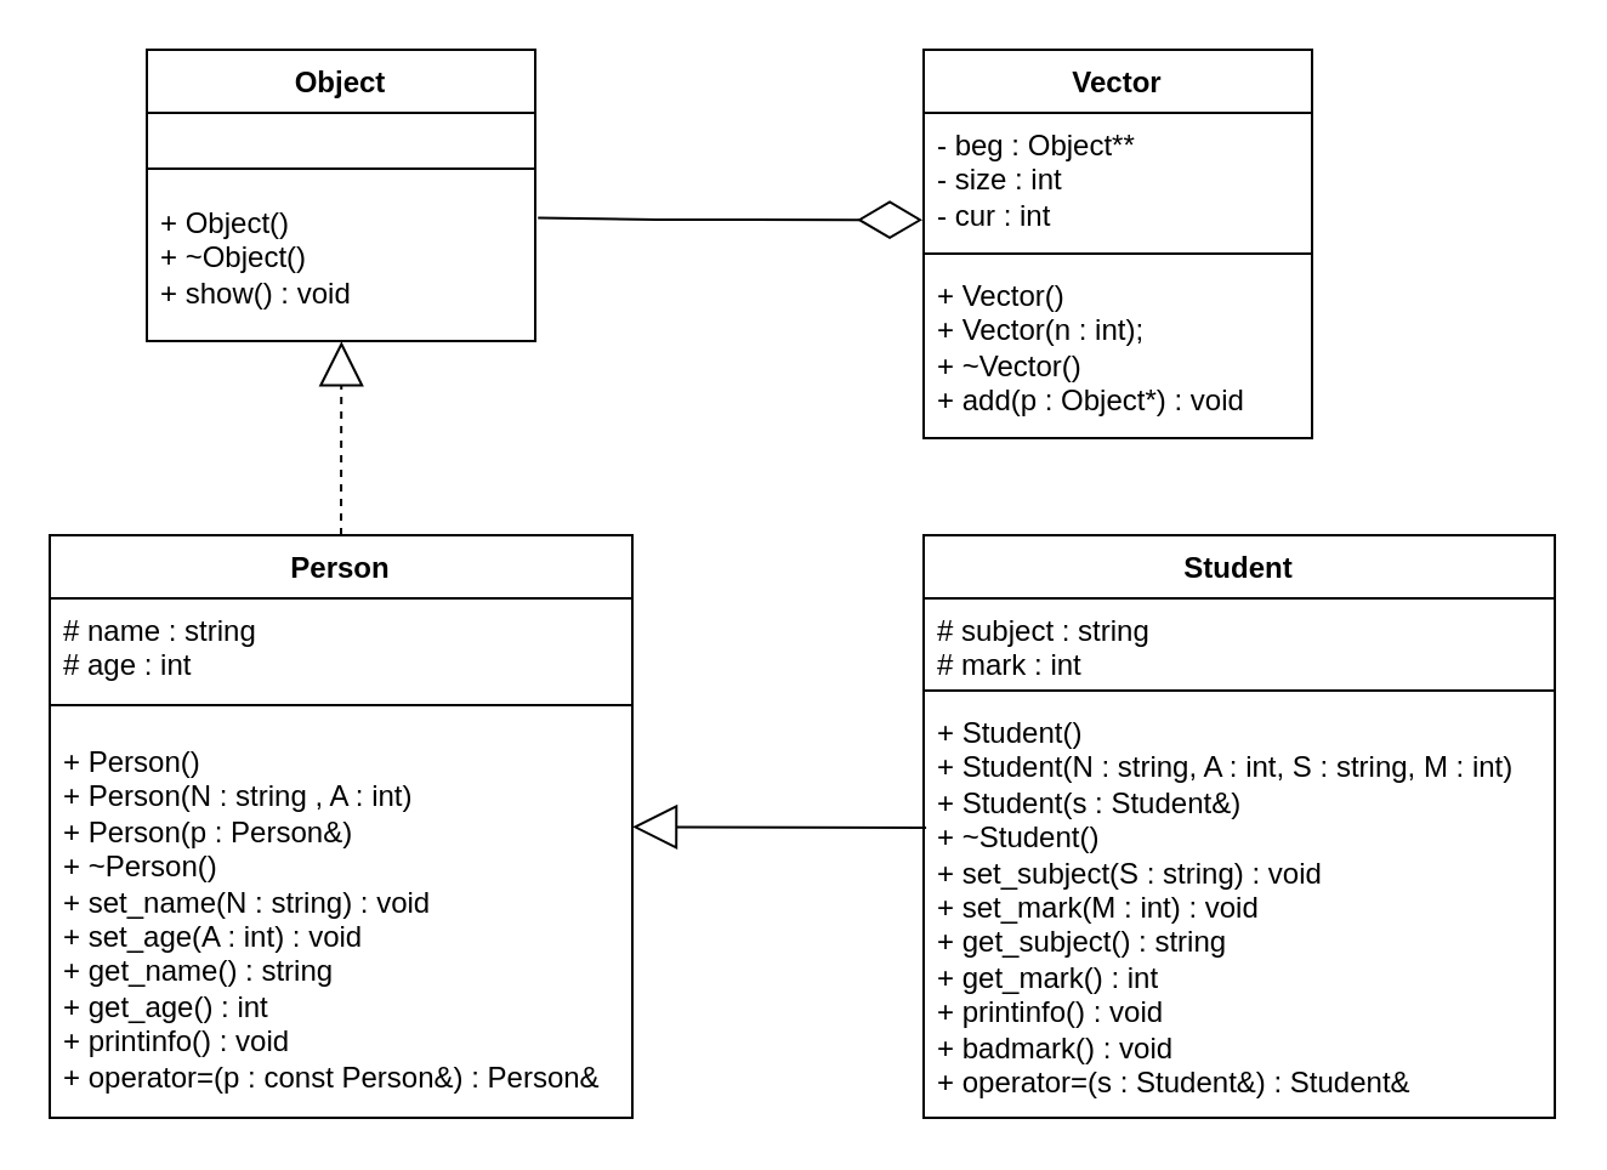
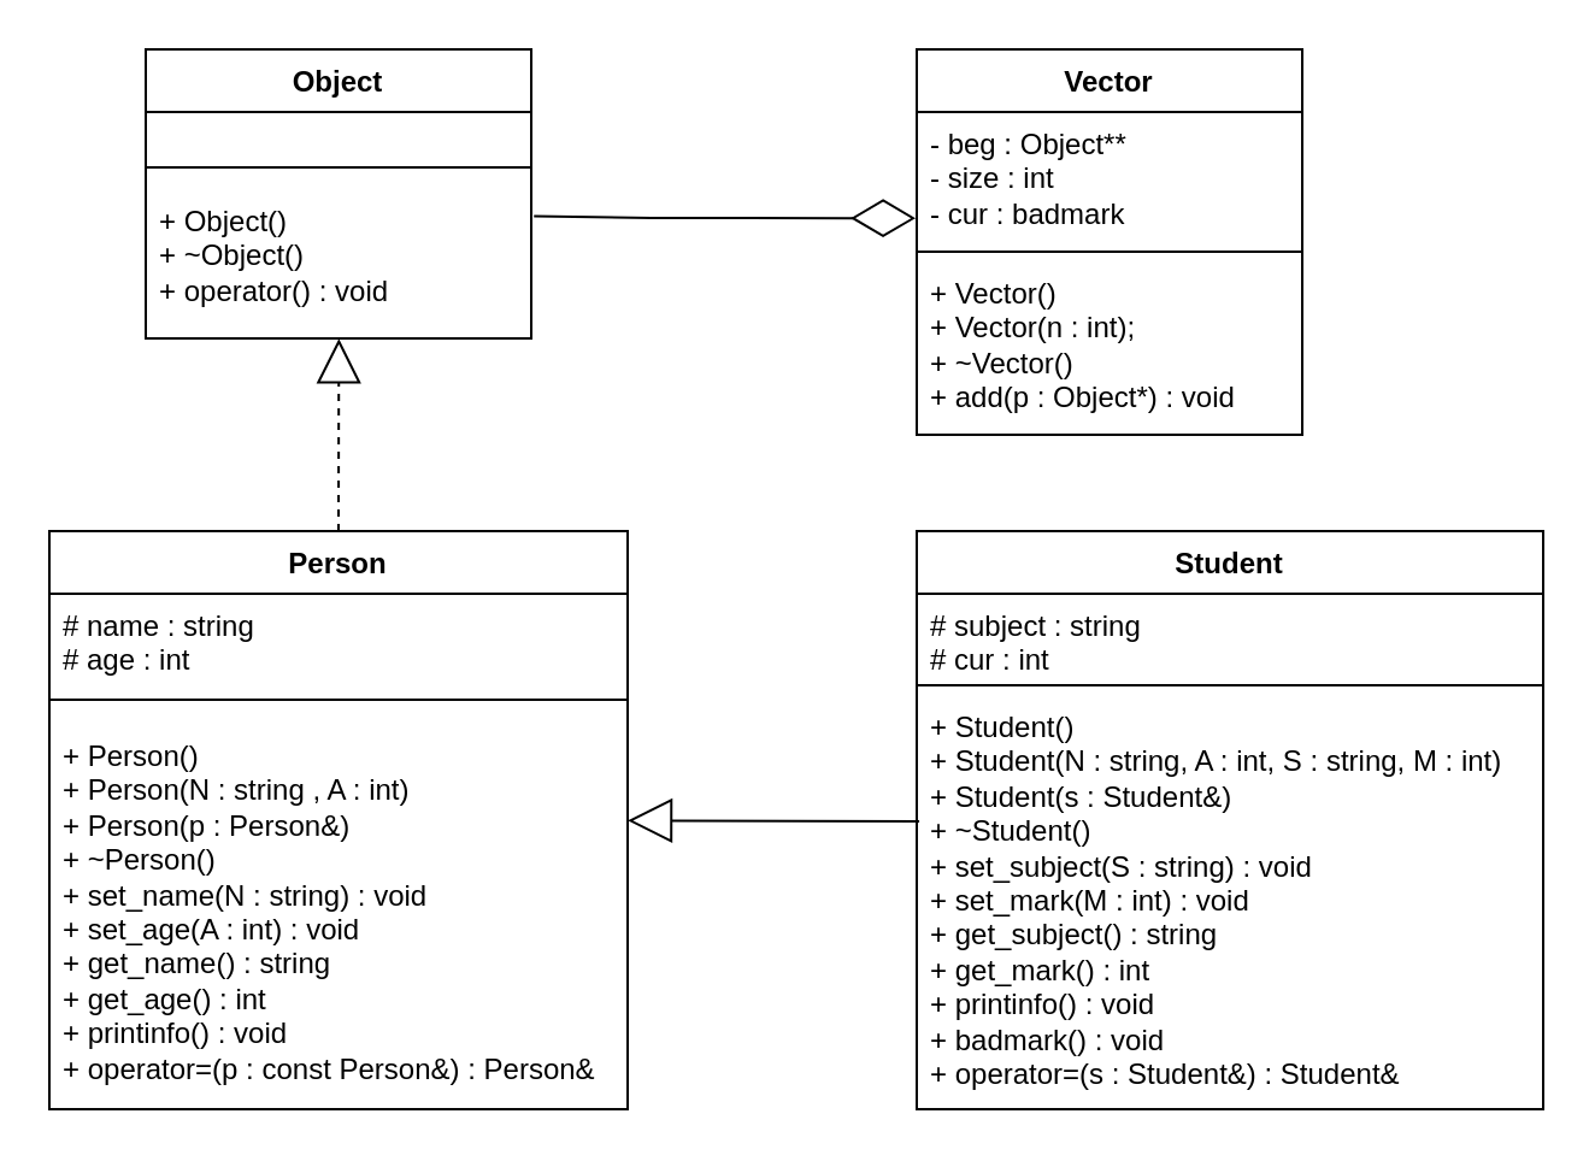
- <mxCell id="16" value="&lt;div&gt;- beg :&amp;nbsp;&lt;span style=&quot;background-color: initial;&quot;&gt;Object**&lt;/span&gt;&lt;span style=&quot;background-color: initial;&quot;&gt;&amp;nbsp;&lt;/span&gt;&lt;/div&gt;&lt;div&gt;- size :&amp;nbsp;&lt;span style=&quot;background-color: initial;&quot;&gt;int&lt;/span&gt;&lt;span style=&quot;background-color: initial;&quot;&gt;&amp;nbsp;&lt;/span&gt;&lt;/div&gt;&lt;div&gt;- cur :&amp;nbsp;&lt;span style=&quot;background-color: initial;&quot;&gt;int&lt;/span&gt;&lt;span style=&quot;background-color: initial;&quot;&gt;&amp;nbsp;&lt;/span&gt;&lt;/div&gt;" style="text;strokeColor=none;fillColor=none;align=left;verticalAlign=top;spacingLeft=4;spacingRight=4;overflow=hidden;rotatable=0;points=[[0,0.5],[1,0.5]];portConstraint=eastwest;whiteSpace=wrap;html=1;" vertex="1" parent="15"><mxGeometry y="26" width="160" height="54" as="geometry" /></mxCell>
+ <mxCell id="16" value="&lt;div&gt;- beg :&amp;nbsp;&lt;span style=&quot;background-color: initial;&quot;&gt;Object**&lt;/span&gt;&lt;span style=&quot;background-color: initial;&quot;&gt;&amp;nbsp;&lt;/span&gt;&lt;/div&gt;&lt;div&gt;- size :&amp;nbsp;&lt;span style=&quot;background-color: initial;&quot;&gt;int&lt;/span&gt;&lt;span style=&quot;background-color: initial;&quot;&gt;&amp;nbsp;&lt;/span&gt;&lt;/div&gt;&lt;div&gt;- cur :&amp;nbsp;&lt;span style=&quot;background-color: initial;&quot;&gt;badmark&lt;/span&gt;&lt;span style=&quot;background-color: initial;&quot;&gt;&amp;nbsp;&lt;/span&gt;&lt;/div&gt;" style="text;strokeColor=none;fillColor=none;align=left;verticalAlign=top;spacingLeft=4;spacingRight=4;overflow=hidden;rotatable=0;points=[[0,0.5],[1,0.5]];portConstraint=eastwest;whiteSpace=wrap;html=1;" vertex="1" parent="15"><mxGeometry y="26" width="160" height="54" as="geometry" /></mxCell>
- <mxCell id="14" value="+&amp;nbsp;Object()&lt;div&gt;+&amp;nbsp;~Object()&lt;/div&gt;&lt;div&gt;+ show() :&amp;nbsp;&lt;span style=&quot;background-color: initial;&quot;&gt;void&lt;/span&gt;&lt;span style=&quot;background-color: initial;&quot;&gt;&amp;nbsp;&lt;/span&gt;&lt;/div&gt;" style="text;strokeColor=none;fillColor=none;align=left;verticalAlign=top;spacingLeft=4;spacingRight=4;overflow=hidden;rotatable=0;points=[[0,0.5],[1,0.5]];portConstraint=eastwest;whiteSpace=wrap;html=1;" vertex="1" parent="11"><mxGeometry y="58" width="160" height="62" as="geometry" /></mxCell>
+ <mxCell id="14" value="+&amp;nbsp;Object()&lt;div&gt;+&amp;nbsp;~Object()&lt;/div&gt;&lt;div&gt;+ operator() :&amp;nbsp;&lt;span style=&quot;background-color: initial;&quot;&gt;void&lt;/span&gt;&lt;span style=&quot;background-color: initial;&quot;&gt;&amp;nbsp;&lt;/span&gt;&lt;/div&gt;" style="text;strokeColor=none;fillColor=none;align=left;verticalAlign=top;spacingLeft=4;spacingRight=4;overflow=hidden;rotatable=0;points=[[0,0.5],[1,0.5]];portConstraint=eastwest;whiteSpace=wrap;html=1;" vertex="1" parent="11"><mxGeometry y="58" width="160" height="62" as="geometry" /></mxCell>
- <mxCell id="7" value="&lt;div&gt;# subject :&amp;nbsp;&lt;span style=&quot;background-color: initial;&quot;&gt;string&lt;/span&gt;&lt;span style=&quot;background-color: initial;&quot;&gt;&amp;nbsp;&lt;/span&gt;&lt;/div&gt;&lt;div&gt;# mark :&amp;nbsp;&lt;span style=&quot;background-color: initial;&quot;&gt;int&lt;/span&gt;&lt;span style=&quot;background-color: initial;&quot;&gt;&amp;nbsp;&lt;/span&gt;&lt;/div&gt;" style="text;strokeColor=none;fillColor=none;align=left;verticalAlign=top;spacingLeft=4;spacingRight=4;overflow=hidden;rotatable=0;points=[[0,0.5],[1,0.5]];portConstraint=eastwest;whiteSpace=wrap;html=1;" vertex="1" parent="6"><mxGeometry y="26" width="260" height="34" as="geometry" /></mxCell>
+ <mxCell id="7" value="&lt;div&gt;# subject :&amp;nbsp;&lt;span style=&quot;background-color: initial;&quot;&gt;string&lt;/span&gt;&lt;span style=&quot;background-color: initial;&quot;&gt;&amp;nbsp;&lt;/span&gt;&lt;/div&gt;&lt;div&gt;# cur :&amp;nbsp;&lt;span style=&quot;background-color: initial;&quot;&gt;int&lt;/span&gt;&lt;span style=&quot;background-color: initial;&quot;&gt;&amp;nbsp;&lt;/span&gt;&lt;/div&gt;" style="text;strokeColor=none;fillColor=none;align=left;verticalAlign=top;spacingLeft=4;spacingRight=4;overflow=hidden;rotatable=0;points=[[0,0.5],[1,0.5]];portConstraint=eastwest;whiteSpace=wrap;html=1;" vertex="1" parent="6"><mxGeometry y="26" width="260" height="34" as="geometry" /></mxCell>
